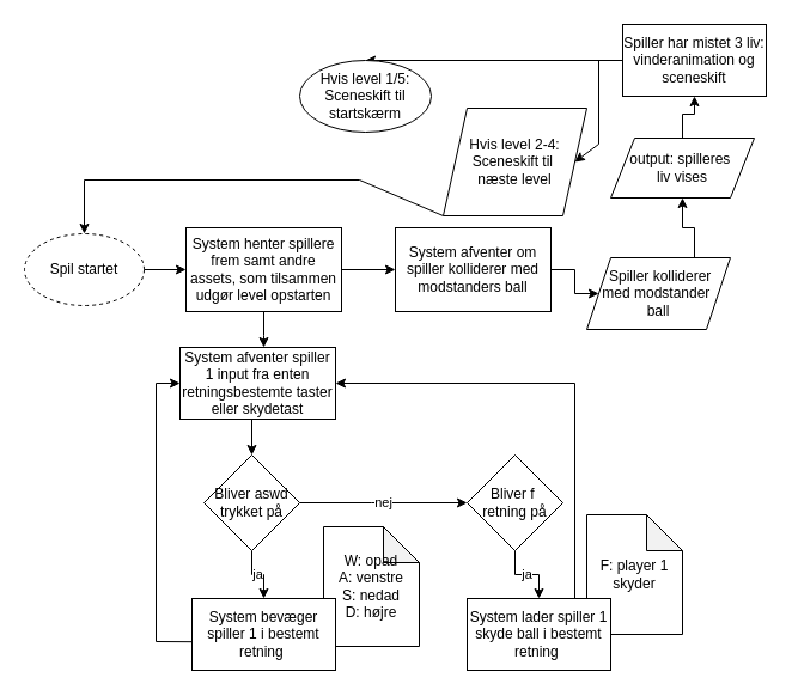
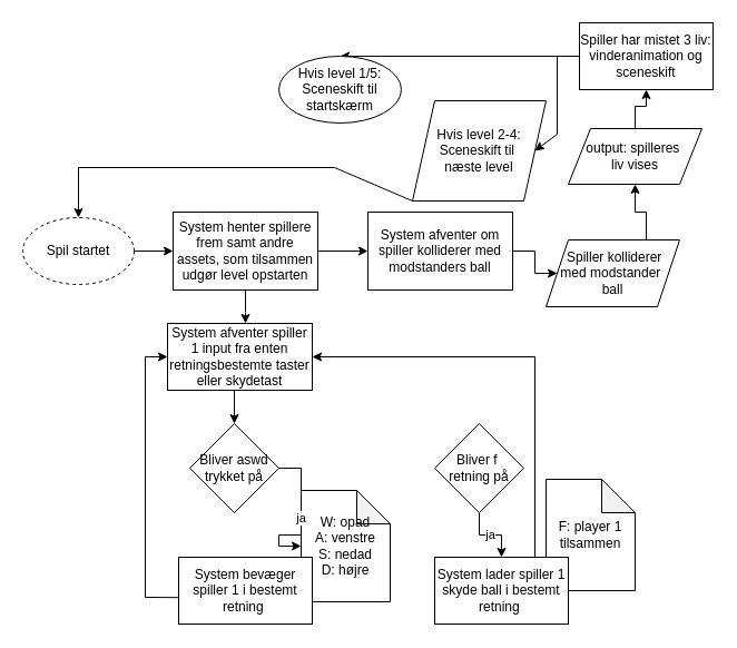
- <mxCell id="19" value="nej" style="edgeStyle=orthogonalEdgeStyle;rounded=0;orthogonalLoop=1;jettySize=auto;html=1;entryX=0;entryY=0.5;entryDx=0;entryDy=0;" parent="1" source="21" target="25" edge="1"><mxGeometry relative="1" as="geometry"><Array as="points"><mxPoint x="310" y="420" /><mxPoint x="310" y="420" /></Array></mxGeometry></mxCell>
- <mxCell id="20" value="ja" style="edgeStyle=orthogonalEdgeStyle;rounded=0;orthogonalLoop=1;jettySize=auto;html=1;entryX=0.5;entryY=0;entryDx=0;entryDy=0;" parent="1" source="21" target="23" edge="1"><mxGeometry relative="1" as="geometry" /></mxCell>
+ <mxCell id="20" value="ja" style="edgeStyle=orthogonalEdgeStyle;rounded=0;orthogonalLoop=1;jettySize=auto;html=1;" parent="1" source="21" target="2" edge="1"><mxGeometry relative="1" as="geometry" /></mxCell>
- <mxCell id="3" value="F: player 1 skyder" style="shape=note;whiteSpace=wrap;html=1;backgroundOutline=1;darkOpacity=0.05;" parent="1" vertex="1"><mxGeometry x="490" y="430" width="80" height="100" as="geometry" /></mxCell>
+ <mxCell id="3" value="F: player 1 tilsammen" style="shape=note;whiteSpace=wrap;html=1;backgroundOutline=1;darkOpacity=0.05;" parent="1" vertex="1"><mxGeometry x="490" y="430" width="80" height="100" as="geometry" /></mxCell>
